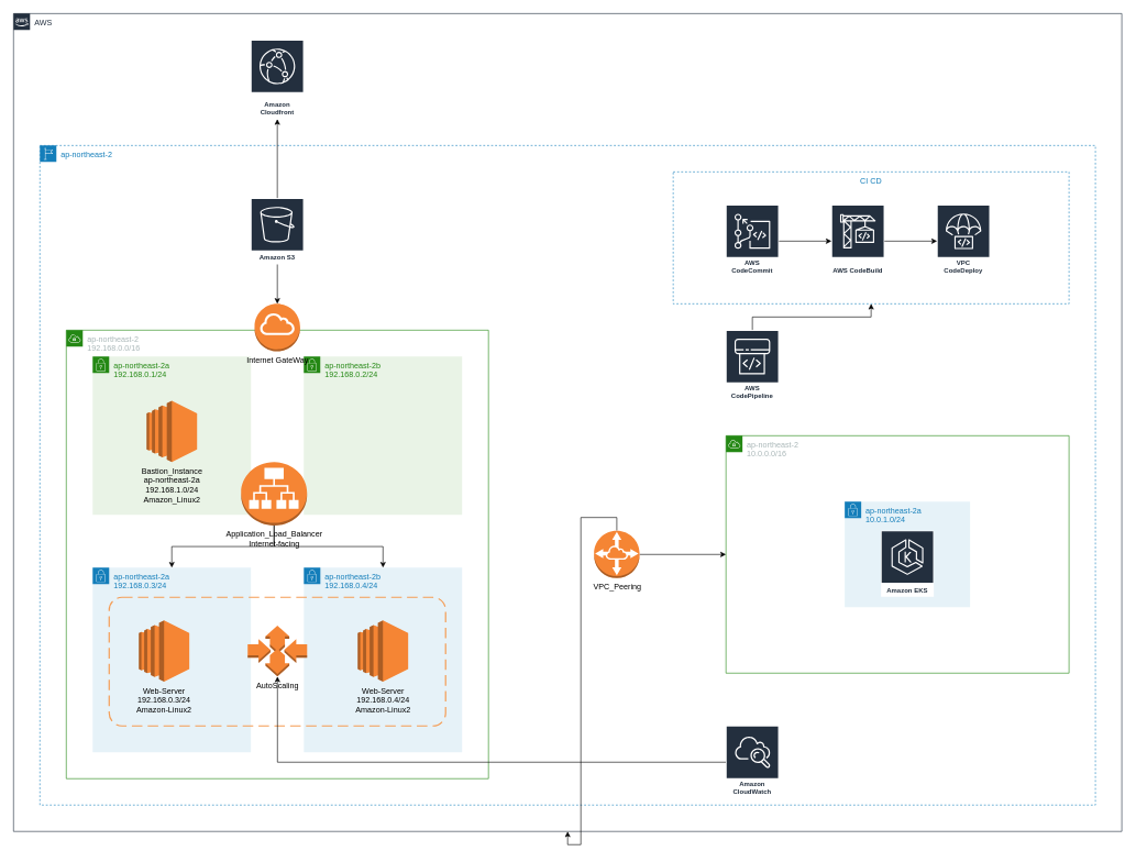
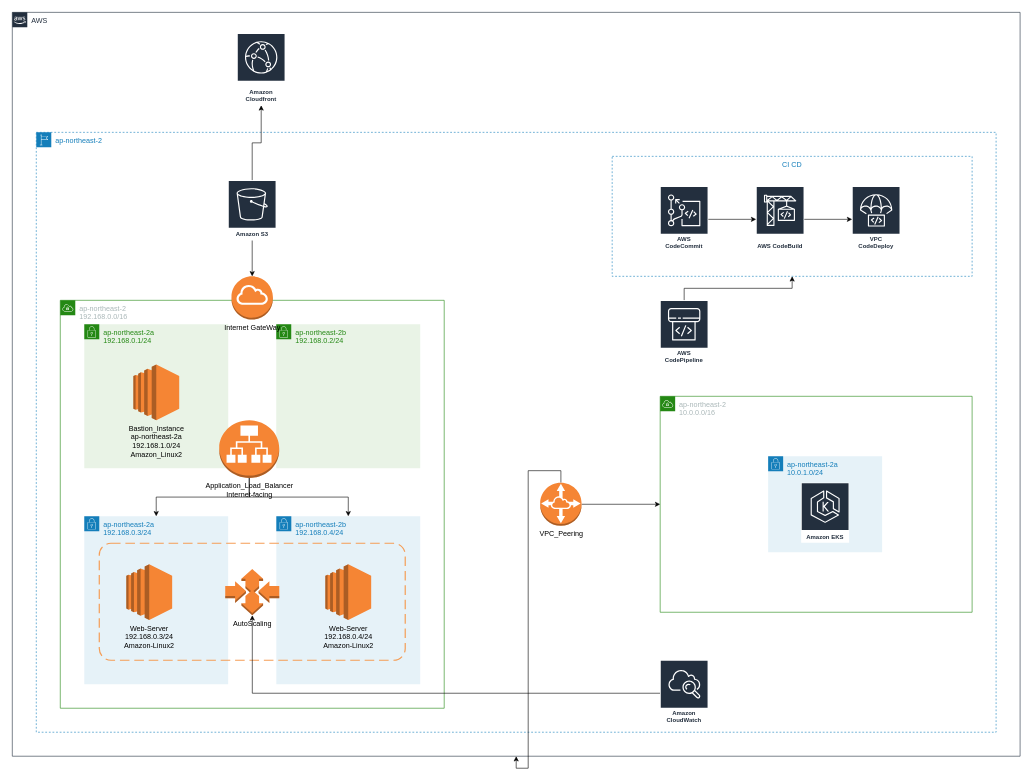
- <mxCell id="12" value="Amazon Cloudfront" style="sketch=0;outlineConnect=0;fontColor=#232F3E;gradientColor=none;strokeColor=#ffffff;fillColor=#232F3E;dashed=0;verticalLabelPosition=middle;verticalAlign=bottom;align=center;html=1;whiteSpace=wrap;fontSize=10;fontStyle=1;spacing=3;shape=mxgraph.aws4.productIcon;prIcon=mxgraph.aws4.cloudfront;" parent="1" vertex="1"><mxGeometry x="379.88" y="60" width="80" height="120" as="geometry" /></mxCell>
+ <mxCell id="12" value="Amazon Cloudfront" style="sketch=0;outlineConnect=0;fontColor=#232F3E;gradientColor=none;strokeColor=#ffffff;fillColor=#232F3E;dashed=0;verticalLabelPosition=middle;verticalAlign=bottom;align=center;html=1;whiteSpace=wrap;fontSize=10;fontStyle=1;spacing=3;shape=mxgraph.aws4.productIcon;prIcon=mxgraph.aws4.cloudfront;" parent="1" vertex="1"><mxGeometry x="394.88" y="55" width="80" height="120" as="geometry" /></mxCell>
